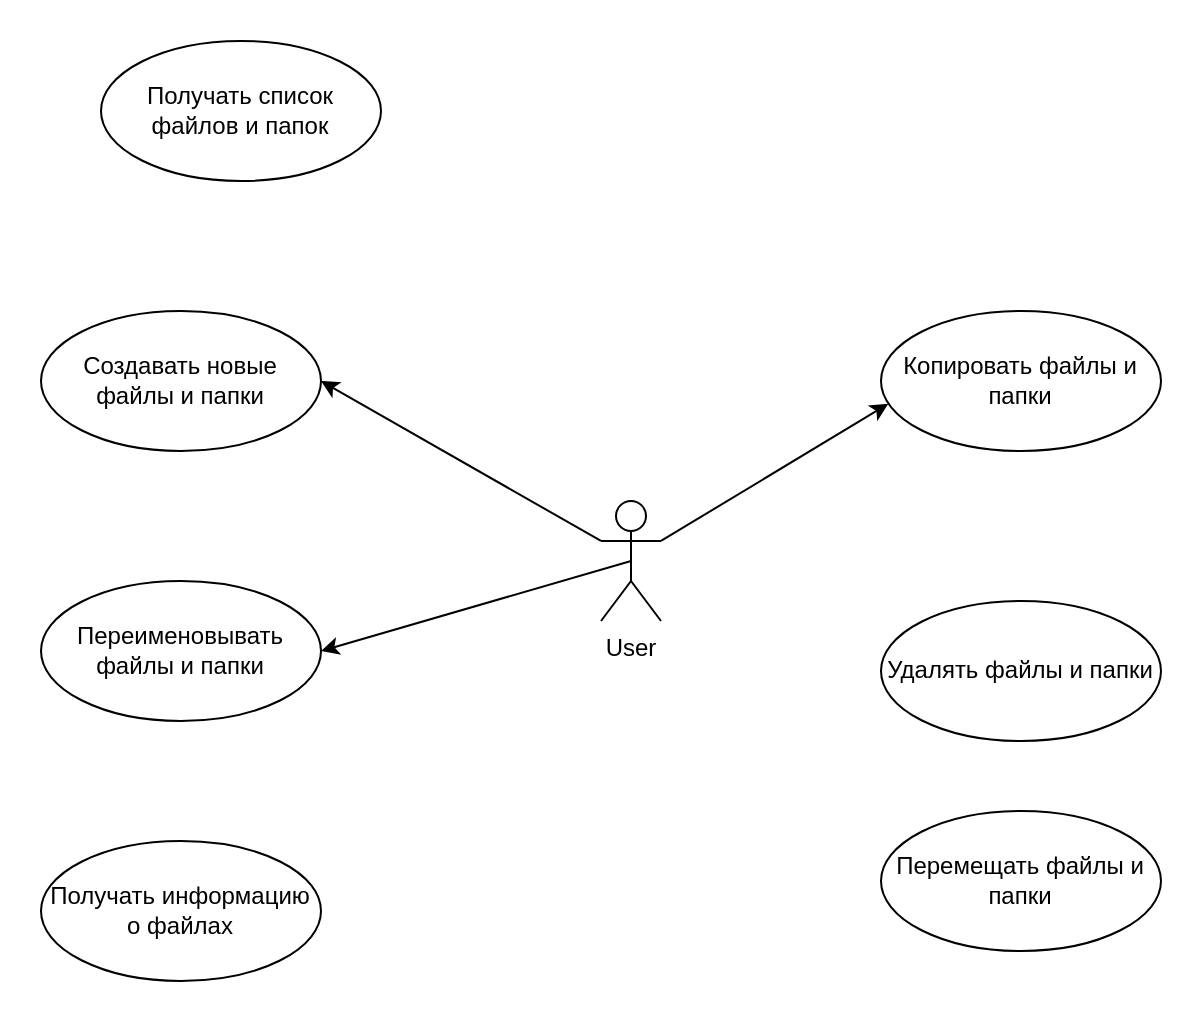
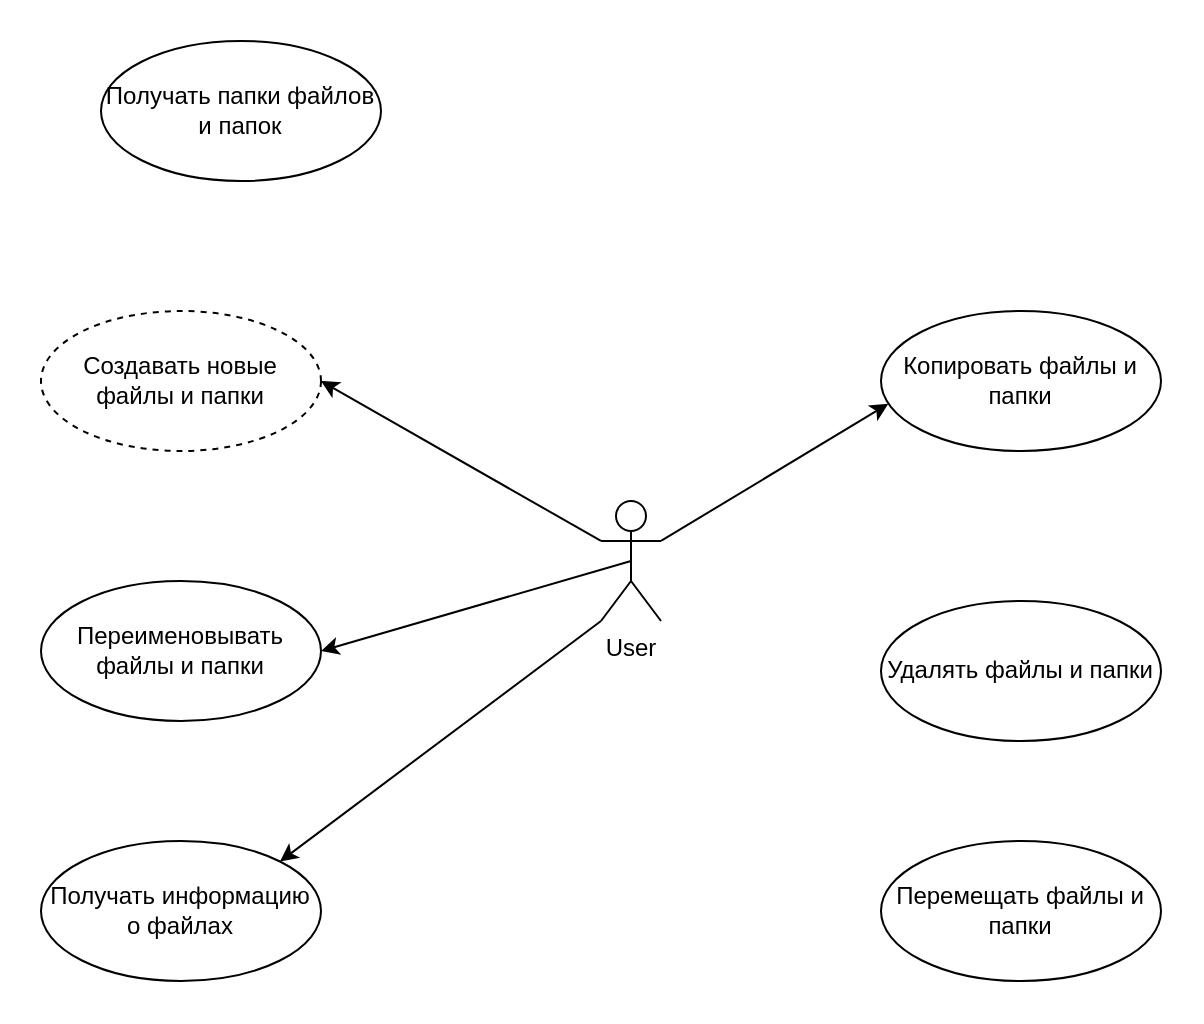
- <mxCell id="13" value="Получать список файлов и папок" style="ellipse;whiteSpace=wrap;html=1;" vertex="1" parent="1"><mxGeometry x="50" y="20" width="140" height="70" as="geometry" /></mxCell>
+ <mxCell id="13" value="Получать папки файлов и папок" style="ellipse;whiteSpace=wrap;html=1;" vertex="1" parent="1"><mxGeometry x="50" y="20" width="140" height="70" as="geometry" /></mxCell>
- <mxCell id="12" value="Создавать новые файлы и папки" style="ellipse;whiteSpace=wrap;html=1;" vertex="1" parent="1"><mxGeometry x="20" y="155" width="140" height="70" as="geometry" /></mxCell>
+ <mxCell id="12" value="Создавать новые файлы и папки" style="ellipse;whiteSpace=wrap;html=1;dashed=1;" vertex="1" parent="1"><mxGeometry x="20" y="155" width="140" height="70" as="geometry" /></mxCell>
+ <mxCell id="3" style="edgeStyle=none;rounded=0;orthogonalLoop=1;jettySize=auto;html=1;exitX=0;exitY=1;exitDx=0;exitDy=0;exitPerimeter=0;entryX=1;entryY=0;entryDx=0;entryDy=0;" edge="1" parent="1" source="6" target="10"><mxGeometry relative="1" as="geometry" /></mxCell>
- <mxCell id="9" value="Перемещать файлы и папки" style="ellipse;whiteSpace=wrap;html=1;" vertex="1" parent="1"><mxGeometry x="440" y="405" width="140" height="70" as="geometry" /></mxCell>
+ <mxCell id="9" value="Перемещать файлы и папки" style="ellipse;whiteSpace=wrap;html=1;" vertex="1" parent="1"><mxGeometry x="440" y="420" width="140" height="70" as="geometry" /></mxCell>
